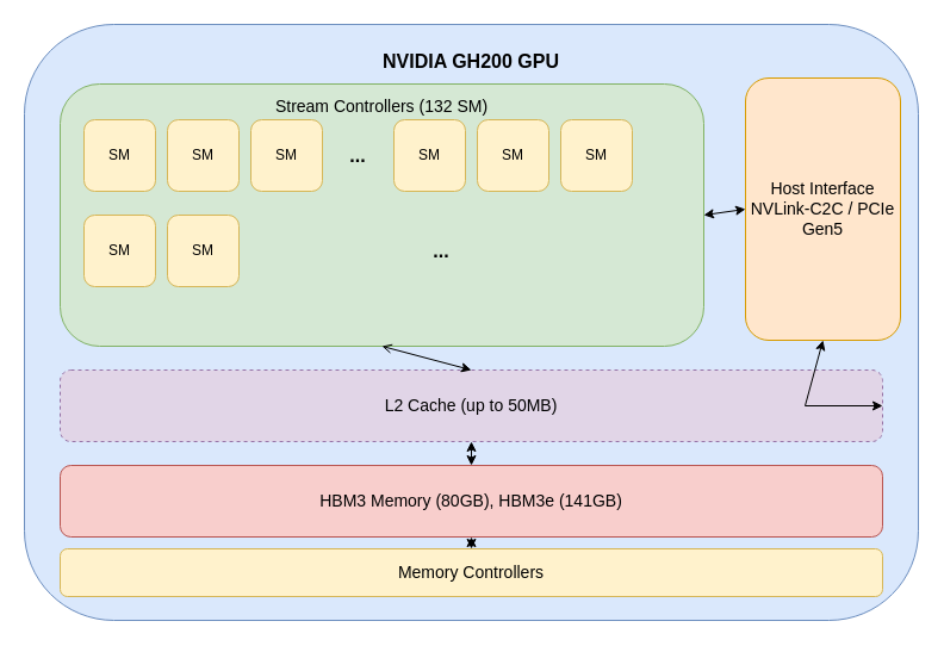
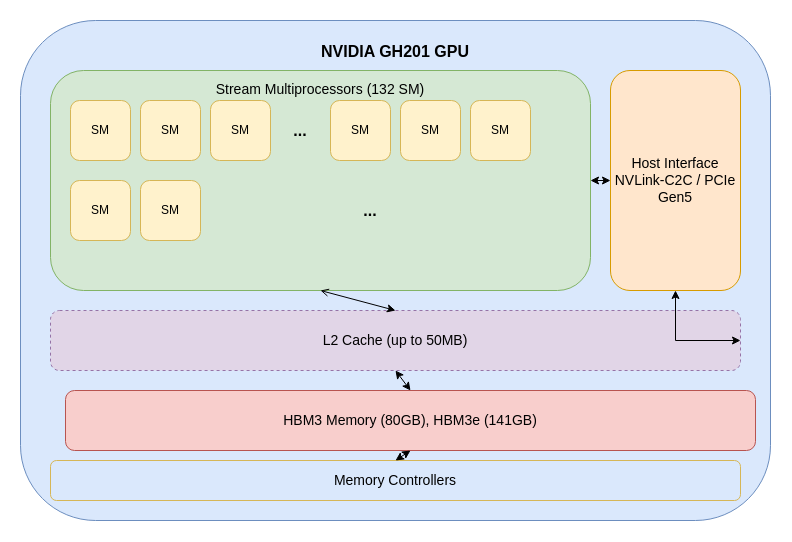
- <mxCell id="2" value="NVIDIA GH200 GPU" style="rounded=1;whiteSpace=wrap;html=1;fillColor=#dae8fc;strokeColor=#6c8ebf;fontSize=16;fontStyle=1;verticalAlign=top;spacingTop=15;shadow=0;glass=0;" parent="1" vertex="1"><mxGeometry x="20" y="20" width="750" height="500" as="geometry" /></mxCell>
+ <mxCell id="2" value="NVIDIA GH201 GPU" style="rounded=1;whiteSpace=wrap;html=1;fillColor=#dae8fc;strokeColor=#6c8ebf;fontSize=16;fontStyle=1;verticalAlign=top;spacingTop=15;shadow=0;glass=0;" parent="1" vertex="1"><mxGeometry x="20" y="20" width="750" height="500" as="geometry" /></mxCell>
- <mxCell id="3" value="Stream Controllers (132 SM)" style="rounded=1;whiteSpace=wrap;html=1;fillColor=#d5e8d4;strokeColor=#82b366;fontSize=14;verticalAlign=top;align=center;spacingTop=4;" parent="1" vertex="1"><mxGeometry x="50" y="70" width="540" height="220" as="geometry" /></mxCell>
+ <mxCell id="3" value="Stream Multiprocessors (132 SM)" style="rounded=1;whiteSpace=wrap;html=1;fillColor=#d5e8d4;strokeColor=#82b366;fontSize=14;verticalAlign=top;align=center;spacingTop=4;" parent="1" vertex="1"><mxGeometry x="50" y="70" width="540" height="220" as="geometry" /></mxCell>
- <mxCell id="16" value="Host Interface&#10;NVLink-C2C / PCIe Gen5" style="rounded=1;whiteSpace=wrap;html=1;fillColor=#ffe6cc;strokeColor=#d79b00;fontSize=14;" parent="1" vertex="1"><mxGeometry x="625" y="65" width="130" height="220" as="geometry" /></mxCell>
+ <mxCell id="16" value="Host Interface&#10;NVLink-C2C / PCIe Gen5" style="rounded=1;whiteSpace=wrap;html=1;fillColor=#ffe6cc;strokeColor=#d79b00;fontSize=14;" parent="1" vertex="1"><mxGeometry x="610" y="70" width="130" height="220" as="geometry" /></mxCell>
- <mxCell id="15" value="&lt;span style=&quot;color: rgb(0, 0, 0);&quot;&gt;HBM3 Memory (80GB), HBM3e (141GB)&lt;/span&gt;" style="rounded=1;whiteSpace=wrap;html=1;fillColor=#f8cecc;strokeColor=#b85450;fontSize=14;" parent="1" vertex="1"><mxGeometry x="50" y="390" width="690" height="60" as="geometry" /></mxCell>
+ <mxCell id="15" value="&lt;span style=&quot;color: rgb(0, 0, 0);&quot;&gt;HBM3 Memory (80GB), HBM3e (141GB)&lt;/span&gt;" style="rounded=1;whiteSpace=wrap;html=1;fillColor=#f8cecc;strokeColor=#b85450;fontSize=14;" parent="1" vertex="1"><mxGeometry x="65" y="390" width="690" height="60" as="geometry" /></mxCell>
- <mxCell id="17" value="Memory Controllers" style="rounded=1;whiteSpace=wrap;html=1;fillColor=#fff2cc;strokeColor=#d6b656;fontSize=14;" parent="1" vertex="1"><mxGeometry x="50" y="460" width="690" height="40" as="geometry" /></mxCell>
+ <mxCell id="17" value="Memory Controllers" style="rounded=1;whiteSpace=wrap;html=1;fillColor=#dae8fc;strokeColor=#d6b656;fontSize=14;" parent="1" vertex="1"><mxGeometry x="50" y="460" width="690" height="40" as="geometry" /></mxCell>
